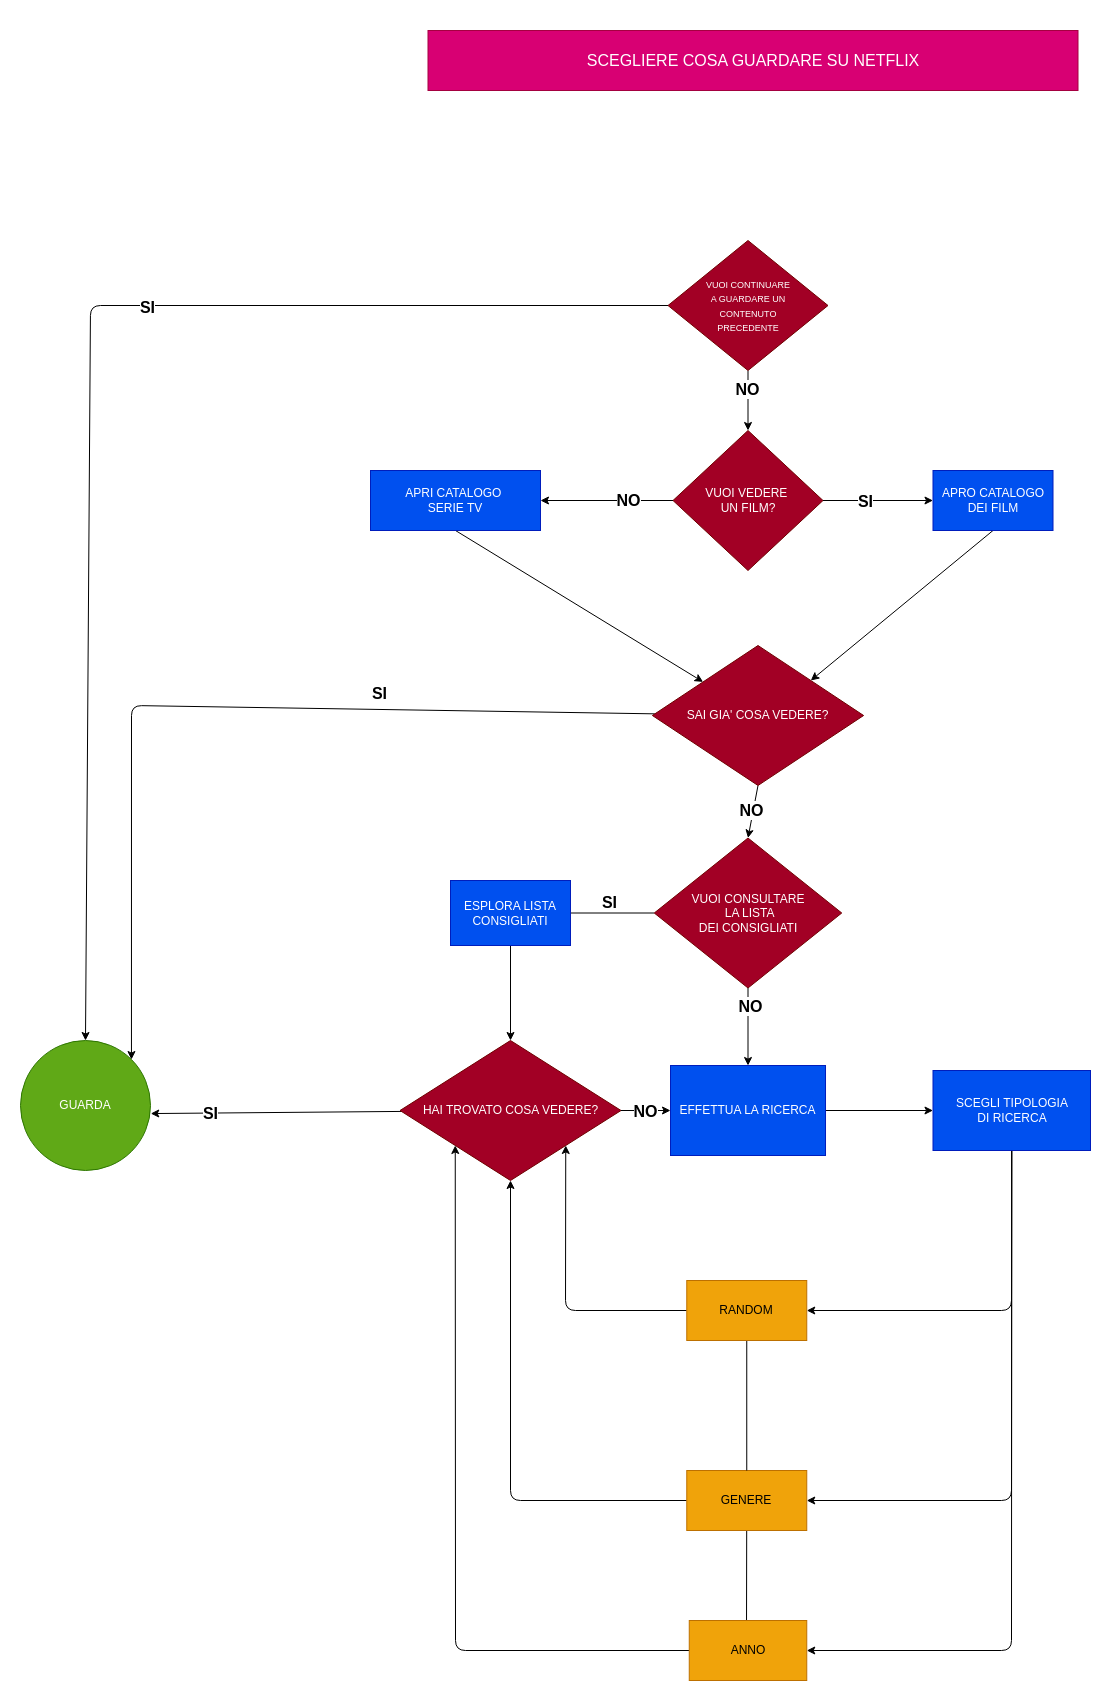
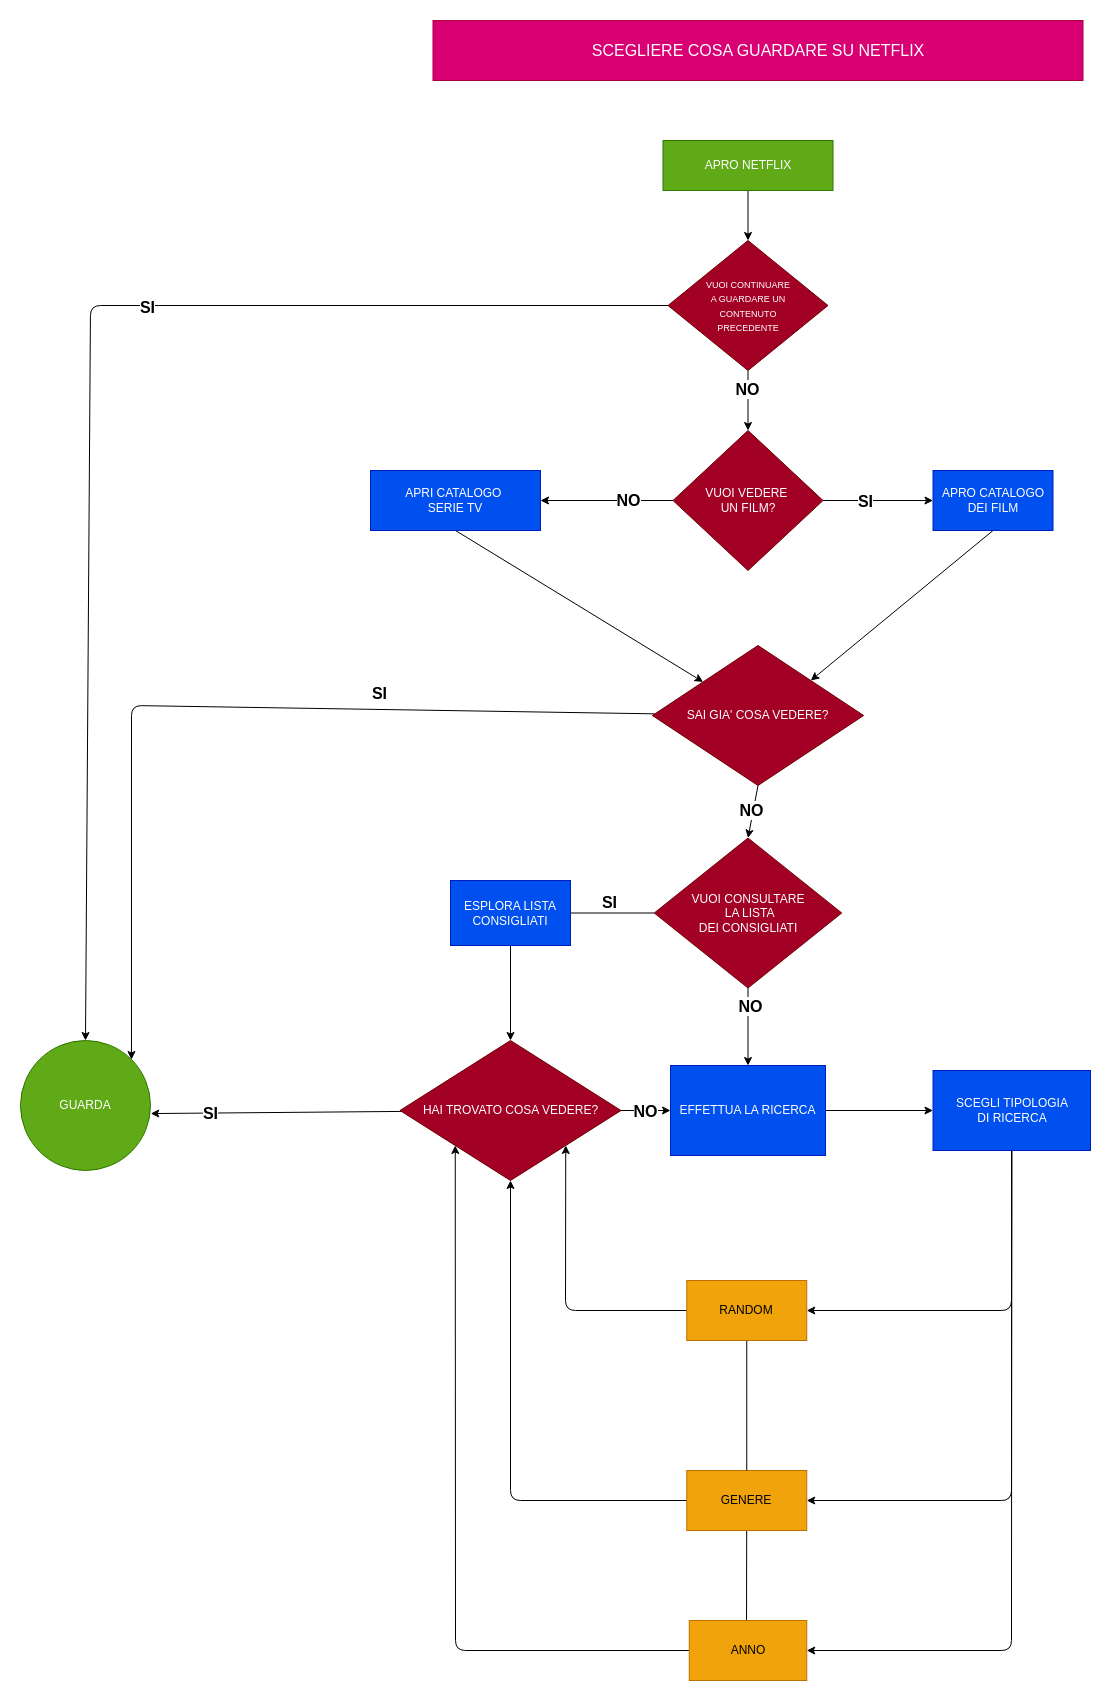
- <mxCell id="2" value="&lt;font style=&quot;font-size: 16px&quot;&gt;SCEGLIERE COSA GUARDARE SU NETFLIX&lt;/font&gt;" style="rounded=0;whiteSpace=wrap;html=1;fillColor=#d80073;fontColor=#ffffff;strokeColor=#A50040;" vertex="1" parent="1"><mxGeometry x="427.5" y="30" width="650" height="60" as="geometry" /></mxCell>
+ <mxCell id="2" value="&lt;font style=&quot;font-size: 16px&quot;&gt;SCEGLIERE COSA GUARDARE SU NETFLIX&lt;/font&gt;" style="rounded=0;whiteSpace=wrap;html=1;fillColor=#d80073;fontColor=#ffffff;strokeColor=#A50040;" vertex="1" parent="1"><mxGeometry x="432.5" y="20" width="650" height="60" as="geometry" /></mxCell>
+ <mxCell id="4" value="APRO NETFLIX" style="rounded=0;whiteSpace=wrap;html=1;fillColor=#60a917;fontColor=#ffffff;strokeColor=#2D7600;" vertex="1" parent="1"><mxGeometry x="662.5" y="140" width="170" height="50" as="geometry" /></mxCell>
+ <mxCell id="3" style="edgeStyle=none;html=1;entryX=0.5;entryY=0;entryDx=0;entryDy=0;" edge="1" parent="1" source="4" target="18"><mxGeometry relative="1" as="geometry" /></mxCell>
